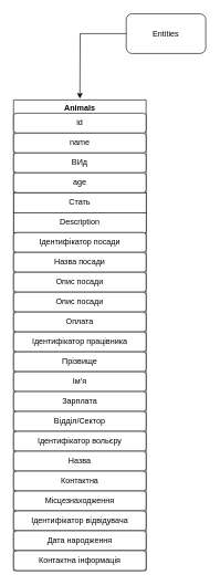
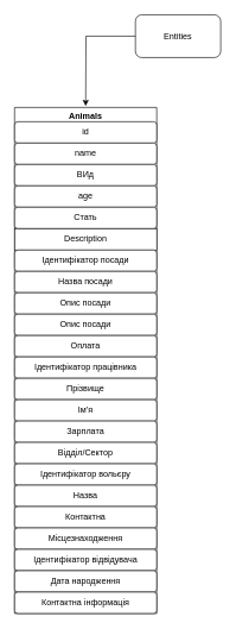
- <mxCell id="9" value="Стать" style="whiteSpace=wrap;html=1;rounded=0;" vertex="1" parent="4"><mxGeometry y="140" width="200" height="30" as="geometry" /></mxCell>
+ <mxCell id="9" value="Стать" style="rounded=1;whiteSpace=wrap;html=1;" vertex="1" parent="4"><mxGeometry y="140" width="200" height="30" as="geometry" /></mxCell>
